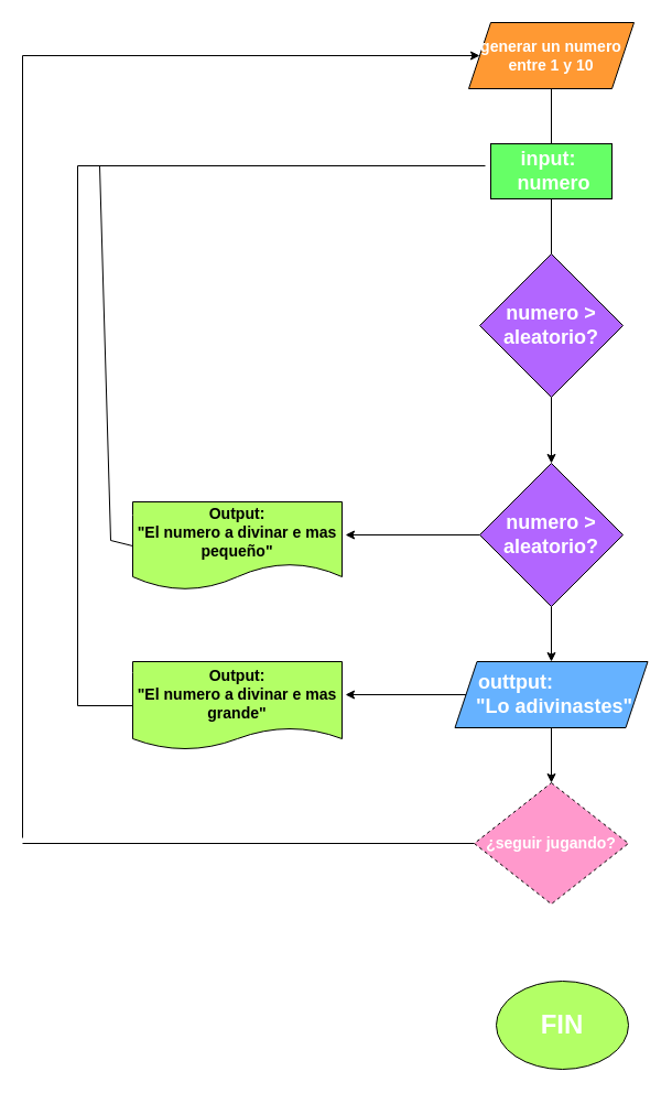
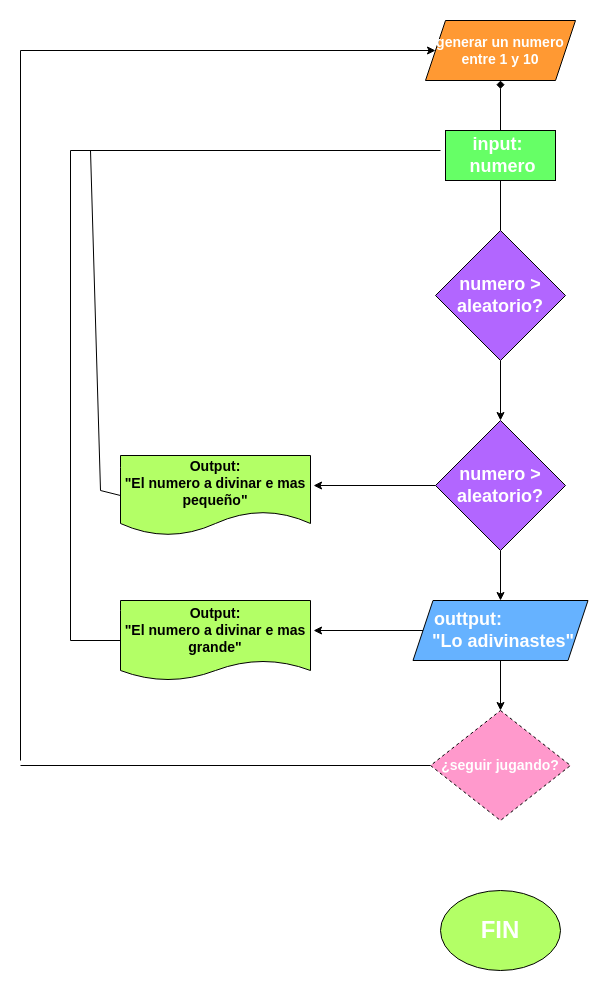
- <mxCell id="4" value="" style="endArrow=none;html=1;fontColor=#FFFFFF;exitX=0.5;exitY=0;exitDx=0;exitDy=0;entryX=0.5;entryY=1;entryDx=0;entryDy=0;" edge="1" parent="1" source="3" target="2"><mxGeometry width="50" height="50" relative="1" as="geometry"><mxPoint x="470" y="90" as="sourcePoint" /><mxPoint x="520" y="40" as="targetPoint" /></mxGeometry></mxCell>
+ <mxCell id="4" value="" style="endArrow=diamond;html=1;fontColor=#FFFFFF;exitX=0.5;exitY=0;exitDx=0;exitDy=0;entryX=0.5;entryY=1;entryDx=0;entryDy=0;" edge="1" parent="1" source="3" target="2"><mxGeometry width="50" height="50" relative="1" as="geometry"><mxPoint x="470" y="90" as="sourcePoint" /><mxPoint x="520" y="40" as="targetPoint" /></mxGeometry></mxCell>
- <mxCell id="15" value="&lt;h1&gt;FIN&lt;/h1&gt;" style="ellipse;whiteSpace=wrap;html=1;fontColor=#FFFFFF;fillColor=#B3FF66;" vertex="1" parent="1"><mxGeometry x="450" y="890" width="120" height="80" as="geometry" /></mxCell>
+ <mxCell id="15" value="&lt;h1&gt;FIN&lt;/h1&gt;" style="ellipse;whiteSpace=wrap;html=1;fontColor=#FFFFFF;fillColor=#B3FF66;" vertex="1" parent="1"><mxGeometry x="440" y="890" width="120" height="80" as="geometry" /></mxCell>
